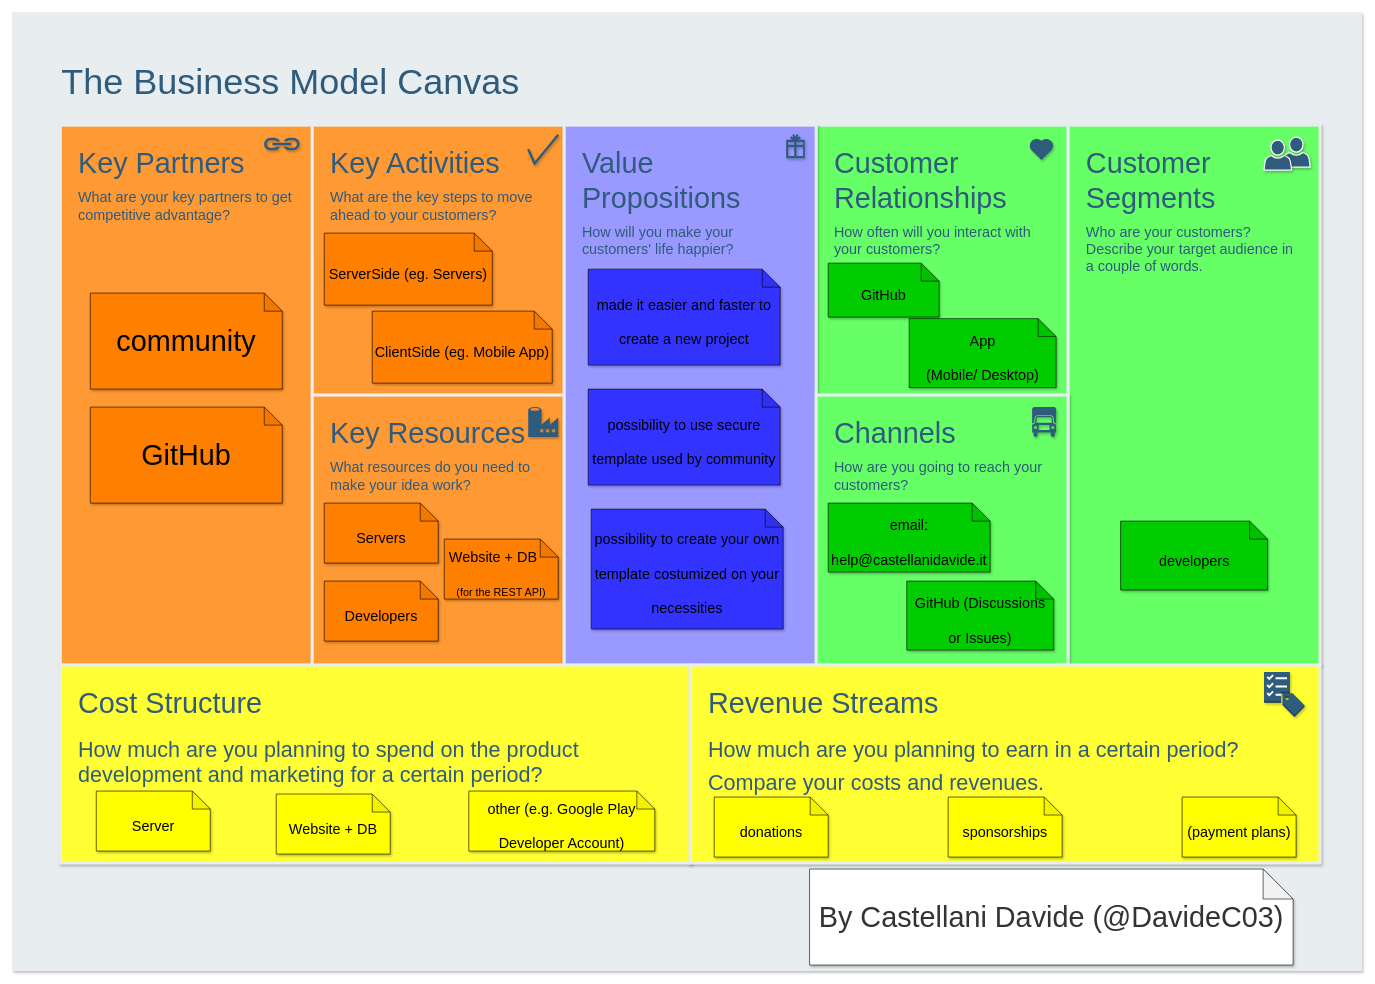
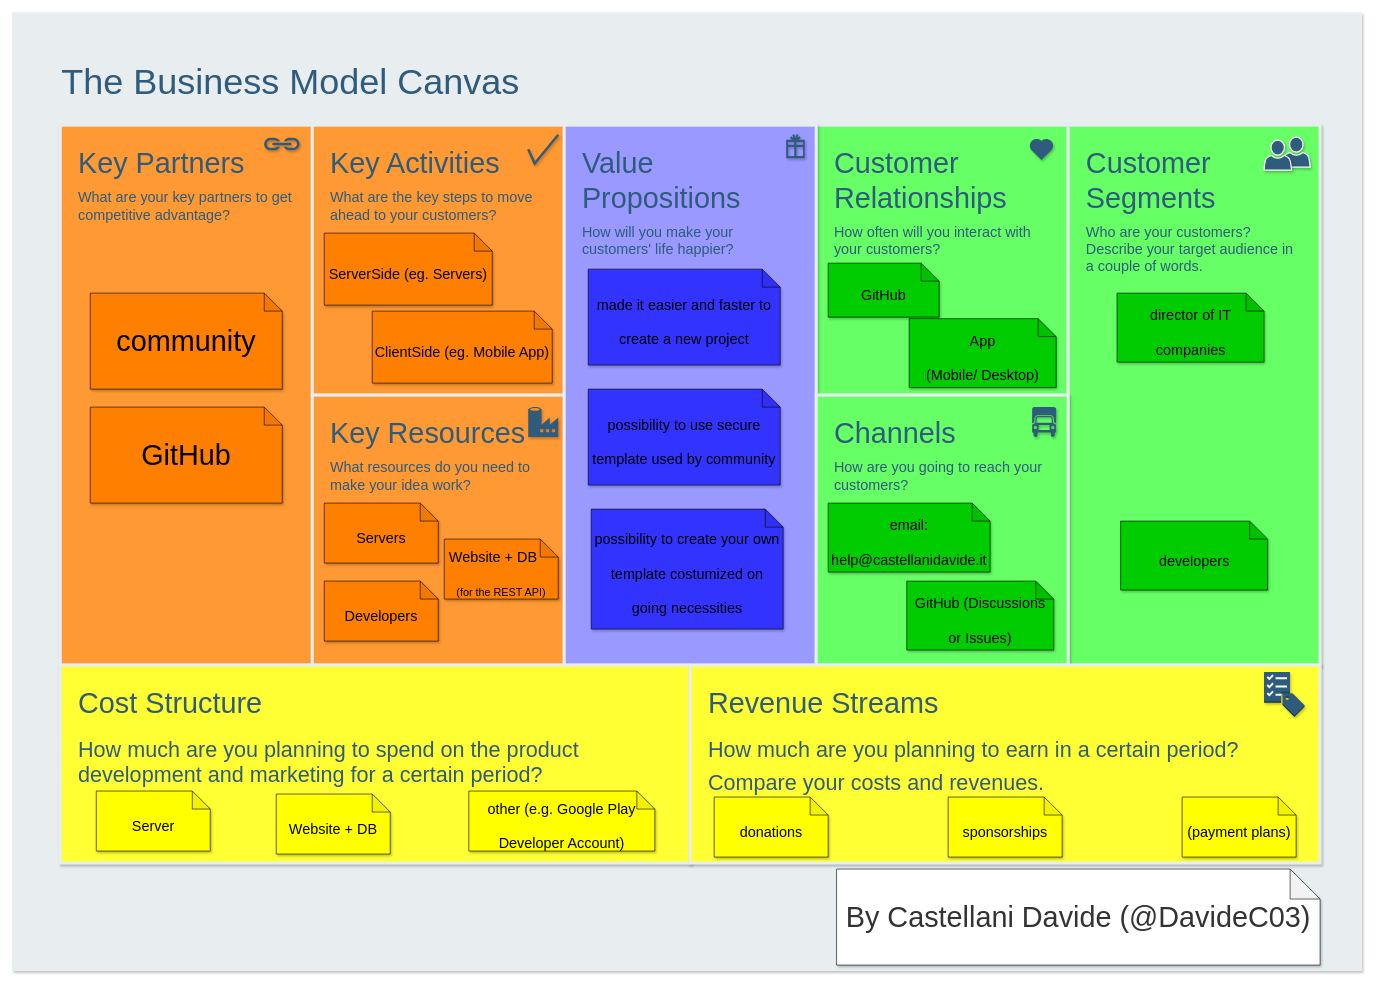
+ <mxCell id="38" value="&lt;font style=&quot;font-size: 24px&quot;&gt;director of IT companies&lt;/font&gt;" style="shape=note;whiteSpace=wrap;html=1;backgroundOutline=1;darkOpacity=0.05;shadow=1;fontSize=48;fillColor=#00CC00;" parent="1" vertex="1"><mxGeometry x="1861.5" y="488" width="245" height="115" as="geometry" /></mxCell>
- <mxCell id="33" value="&lt;font style=&quot;font-size: 24px&quot;&gt;possibility to create your own template costumized on your necessities&lt;/font&gt;" style="shape=note;whiteSpace=wrap;html=1;backgroundOutline=1;darkOpacity=0.05;shadow=1;fontSize=48;fillColor=#3333FF;" parent="1" vertex="1"><mxGeometry x="985" y="848" width="320" height="200" as="geometry" /></mxCell>
+ <mxCell id="33" value="&lt;font style=&quot;font-size: 24px&quot;&gt;possibility to create your own template costumized on going necessities&lt;/font&gt;" style="shape=note;whiteSpace=wrap;html=1;backgroundOutline=1;darkOpacity=0.05;shadow=1;fontSize=48;fillColor=#3333FF;" parent="1" vertex="1"><mxGeometry x="985" y="848" width="320" height="200" as="geometry" /></mxCell>
- <mxCell id="46" value="&lt;span style=&quot;color: rgb(51 , 51 , 51)&quot;&gt;&lt;font style=&quot;font-size: 48px&quot;&gt;By Castellani Davide (@DavideC03)&lt;/font&gt;&lt;/span&gt;" style="shape=note;whiteSpace=wrap;html=1;backgroundOutline=1;darkOpacity=0.05;shadow=1;fontSize=48;fillColor=#FFFFFF;size=50;" parent="1" vertex="1"><mxGeometry x="1349" y="1448" width="806" height="160" as="geometry" /></mxCell>
+ <mxCell id="46" value="&lt;span style=&quot;color: rgb(51 , 51 , 51)&quot;&gt;&lt;font style=&quot;font-size: 48px&quot;&gt;By Castellani Davide (@DavideC03)&lt;/font&gt;&lt;/span&gt;" style="shape=note;whiteSpace=wrap;html=1;backgroundOutline=1;darkOpacity=0.05;shadow=1;fontSize=48;fillColor=#FFFFFF;size=50;" parent="1" vertex="1"><mxGeometry x="1394" y="1448" width="806" height="160" as="geometry" /></mxCell>
